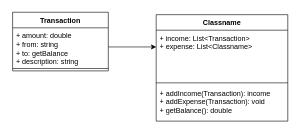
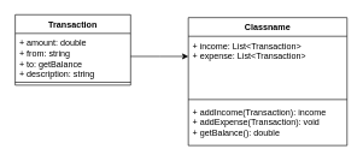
- <mxCell id="7" value="+ income: List&amp;lt;Transaction&amp;gt;&lt;div&gt;+ expense: List&amp;lt;Classname&amp;gt;&lt;/div&gt;" style="text;strokeColor=none;fillColor=none;align=left;verticalAlign=top;spacingLeft=4;spacingRight=4;overflow=hidden;rotatable=0;points=[[0,0.5],[1,0.5]];portConstraint=eastwest;whiteSpace=wrap;html=1;" vertex="1" parent="6"><mxGeometry y="26" width="220" height="84" as="geometry" /></mxCell>
+ <mxCell id="7" value="+ income: List&amp;lt;Transaction&amp;gt;&lt;div&gt;+ expense: List&amp;lt;Transaction&amp;gt;&lt;/div&gt;" style="text;strokeColor=none;fillColor=none;align=left;verticalAlign=top;spacingLeft=4;spacingRight=4;overflow=hidden;rotatable=0;points=[[0,0.5],[1,0.5]];portConstraint=eastwest;whiteSpace=wrap;html=1;" vertex="1" parent="6"><mxGeometry y="26" width="220" height="84" as="geometry" /></mxCell>
